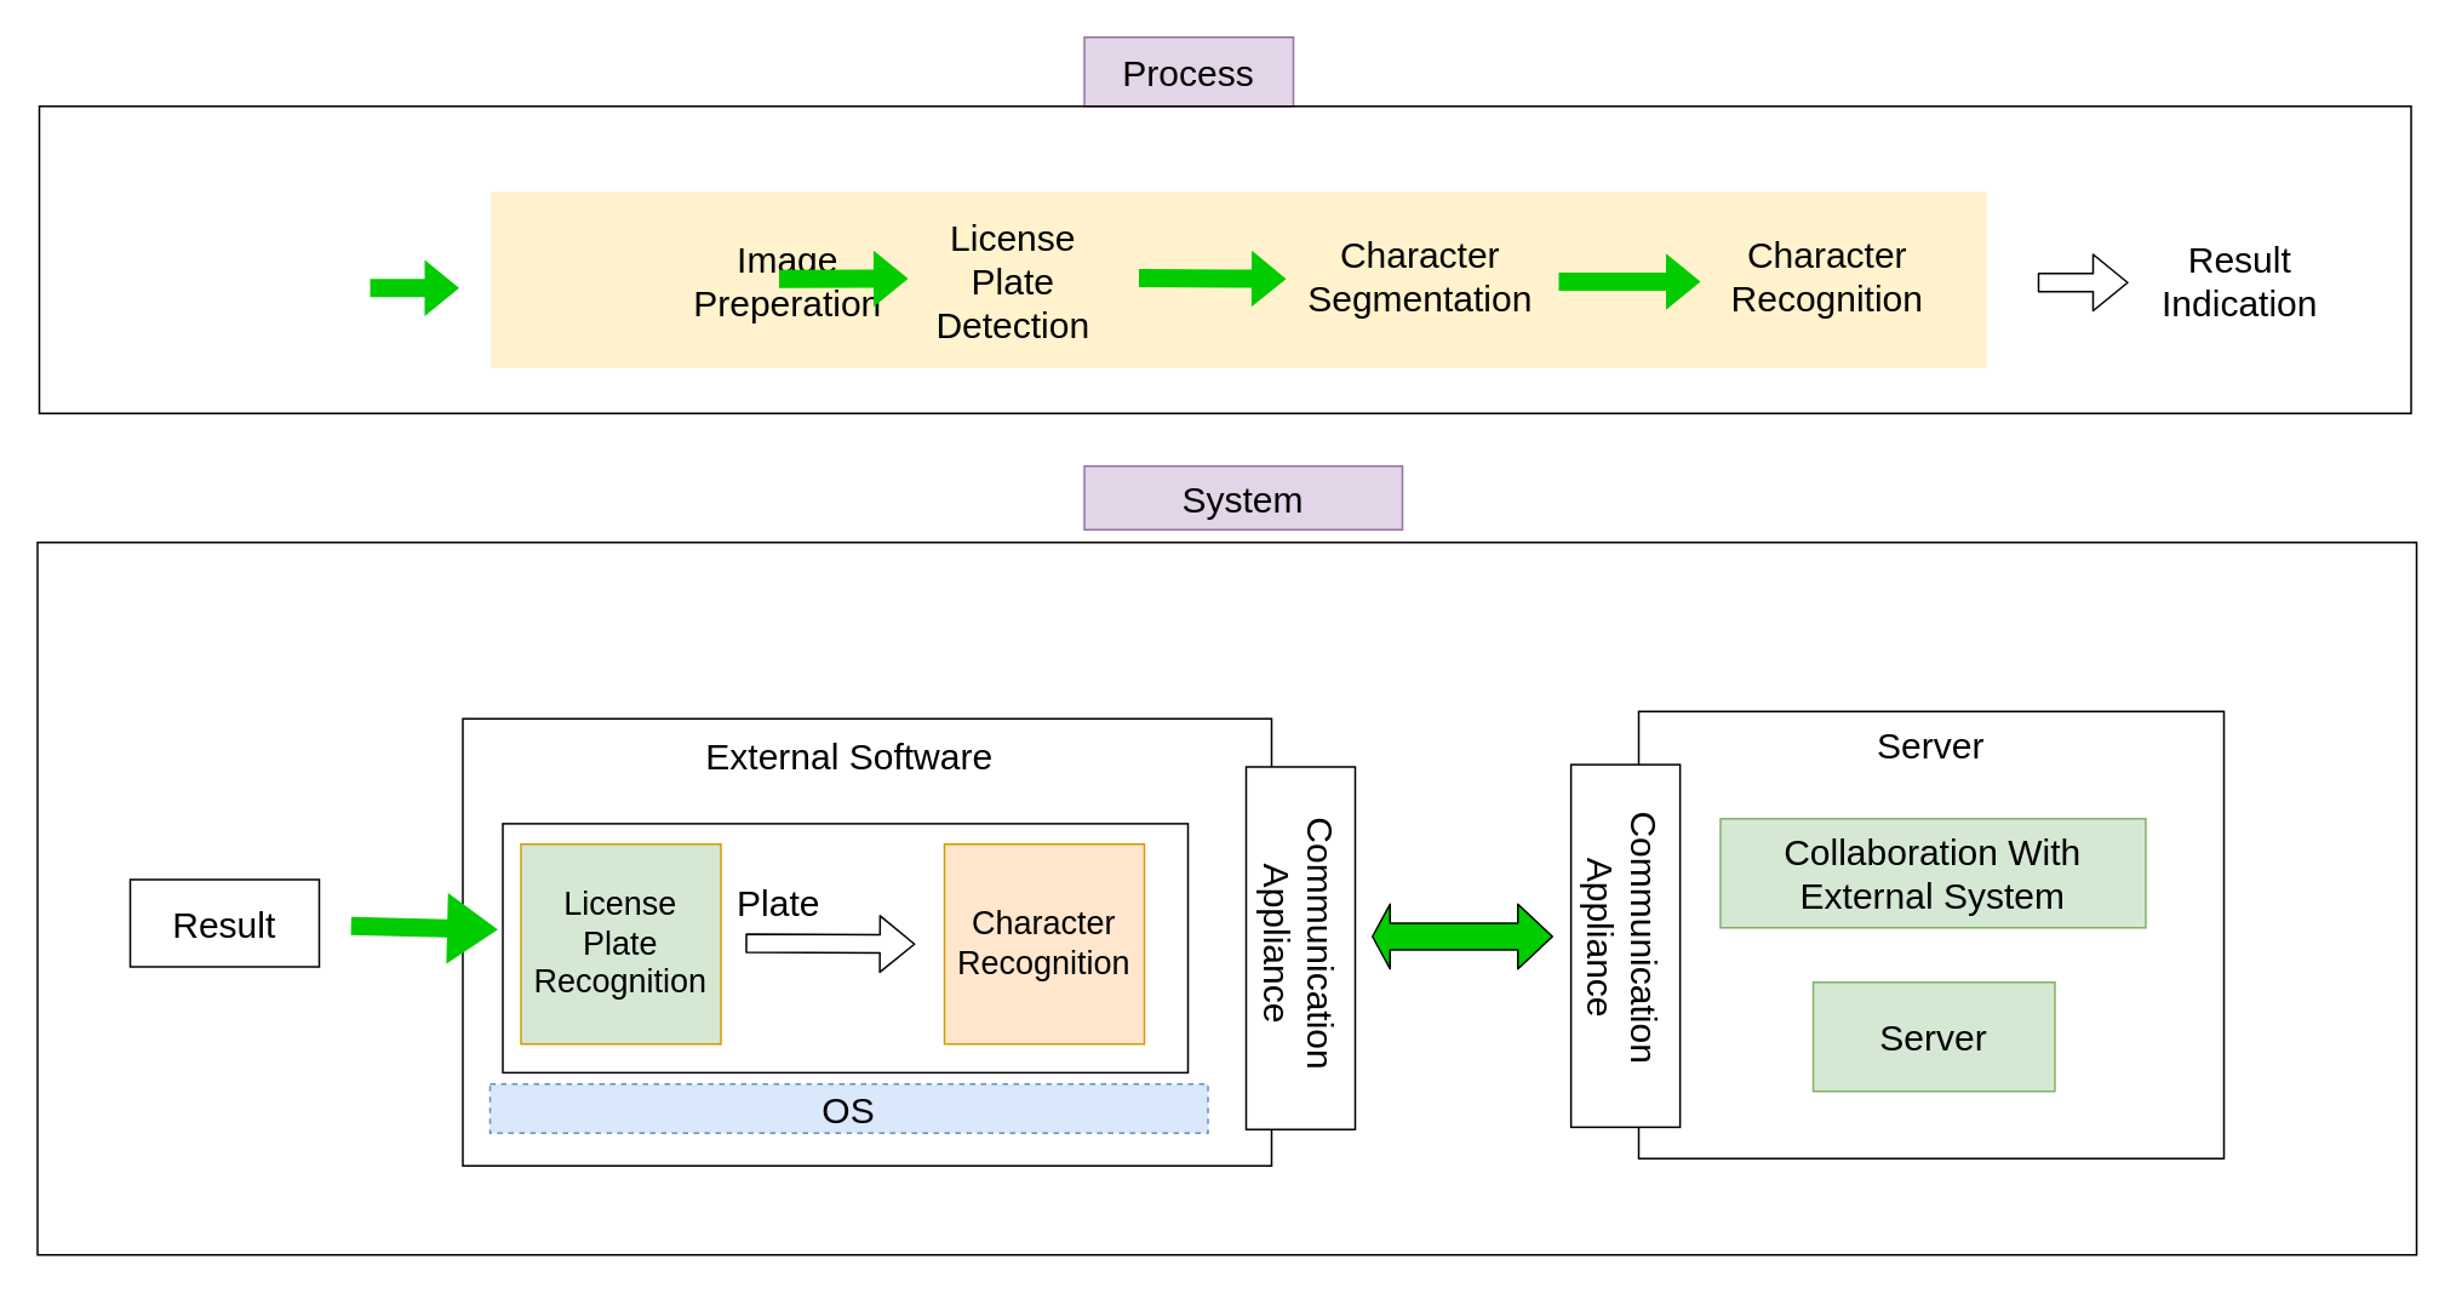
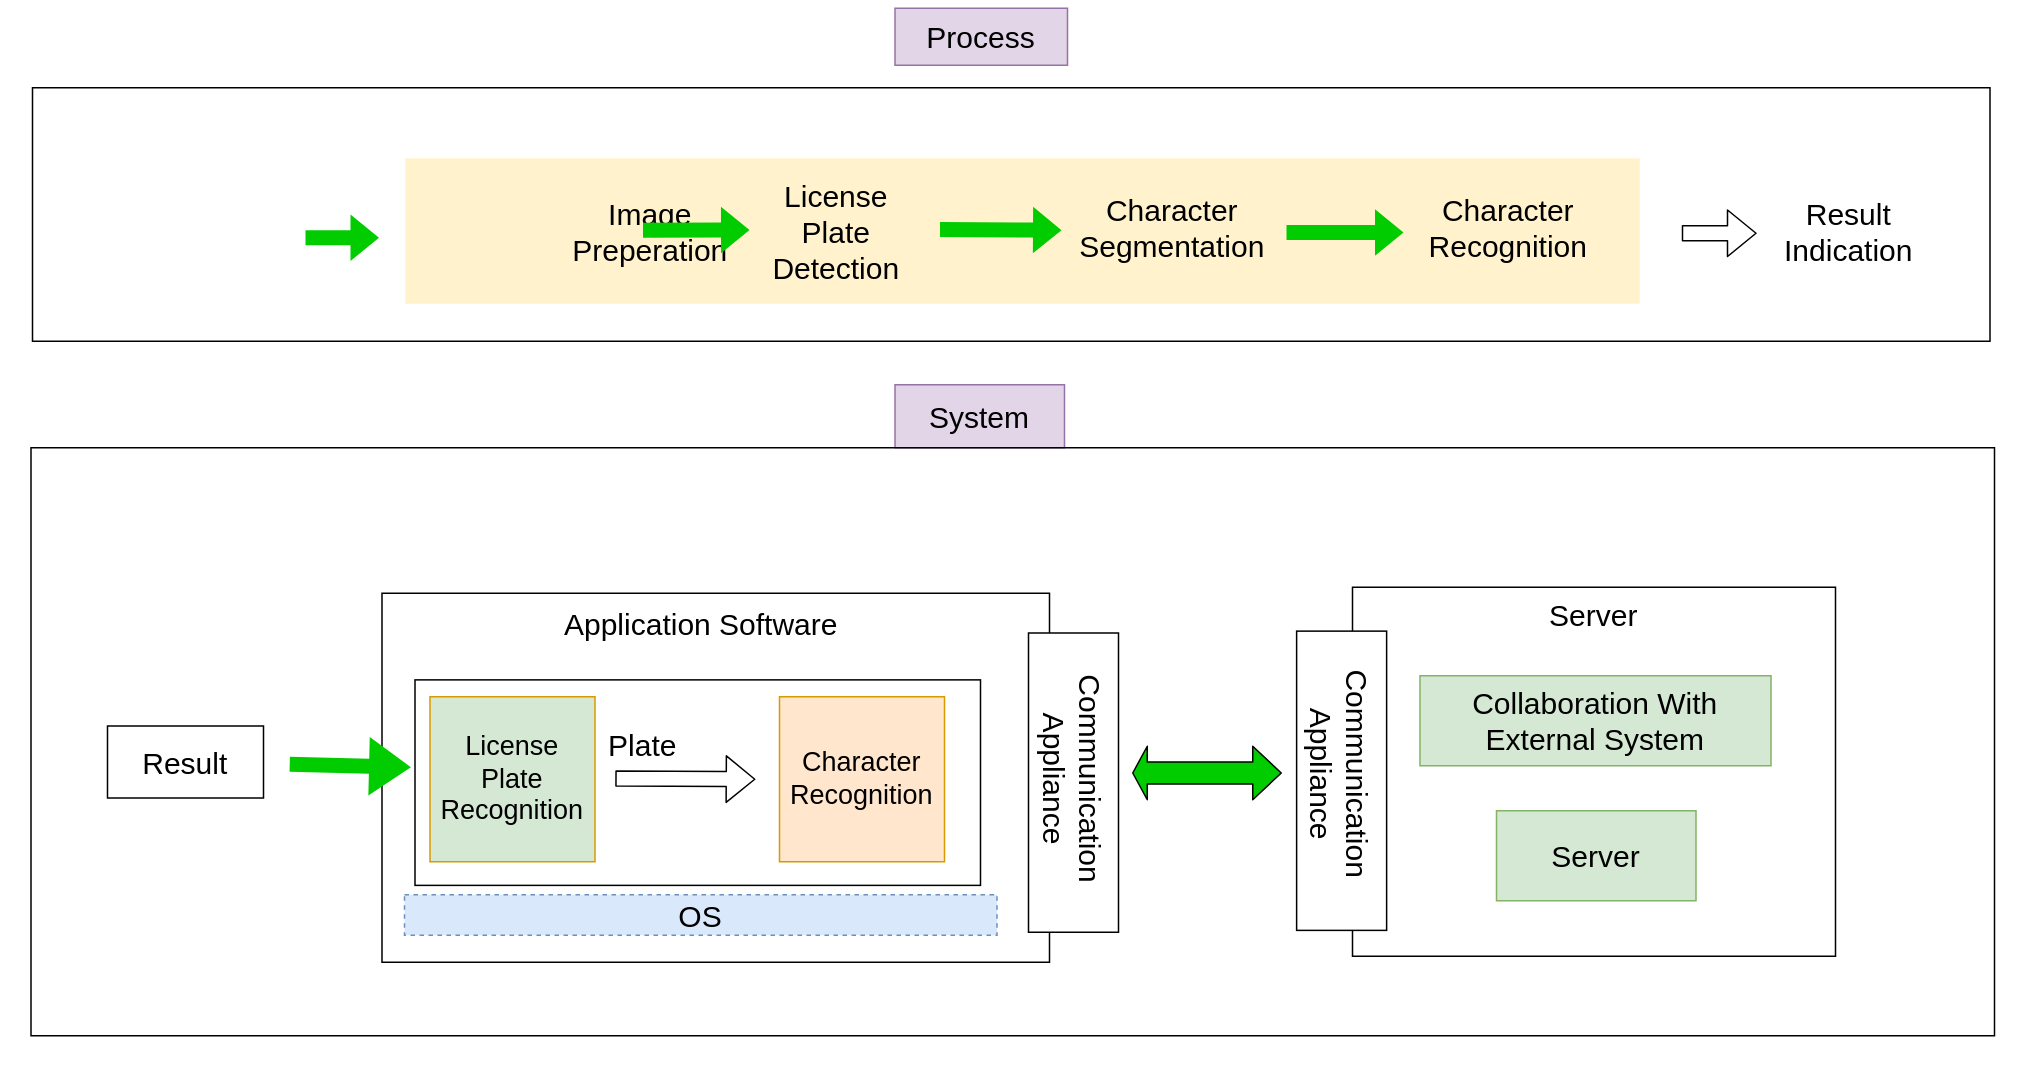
- <mxCell id="2" value="&lt;font style=&quot;font-size: 20px&quot;&gt;Process&lt;/font&gt;" style="text;html=1;align=center;verticalAlign=middle;whiteSpace=wrap;fontSize=20;fillColor=#e1d5e7;strokeColor=#9673a6;" parent="1" vertex="1"><mxGeometry x="596" y="20" width="115" height="38" as="geometry" /></mxCell>
+ <mxCell id="2" value="&lt;font style=&quot;font-size: 20px&quot;&gt;Process&lt;/font&gt;" style="text;html=1;align=center;verticalAlign=middle;whiteSpace=wrap;fontSize=20;fillColor=#e1d5e7;strokeColor=#9673a6;" parent="1" vertex="1"><mxGeometry x="596" y="5" width="115" height="38" as="geometry" /></mxCell>
- <mxCell id="4" value="&lt;font style=&quot;font-size: 20px&quot;&gt;System&lt;/font&gt;" style="text;html=1;align=center;verticalAlign=middle;whiteSpace=wrap;fontSize=20;fillColor=#e1d5e7;strokeColor=#9673a6;" parent="1" vertex="1"><mxGeometry x="596" y="256" width="175" height="35" as="geometry" /></mxCell>
+ <mxCell id="4" value="&lt;font style=&quot;font-size: 20px&quot;&gt;System&lt;/font&gt;" style="text;html=1;align=center;verticalAlign=middle;whiteSpace=wrap;fontSize=20;fillColor=#e1d5e7;strokeColor=#9673a6;" parent="1" vertex="1"><mxGeometry x="596" y="256" width="113" height="42" as="geometry" /></mxCell>
- <mxCell id="7" value="&lt;font style=&quot;font-size: 20px&quot;&gt;External Software&lt;/font&gt;" style="text;html=1;align=center;verticalAlign=middle;whiteSpace=wrap;" parent="1" vertex="1"><mxGeometry x="366" y="405" width="202" height="20" as="geometry" /></mxCell>
+ <mxCell id="7" value="&lt;font style=&quot;font-size: 20px&quot;&gt;Application Software&lt;/font&gt;" style="text;html=1;align=center;verticalAlign=middle;whiteSpace=wrap;" parent="1" vertex="1"><mxGeometry x="366" y="405" width="202" height="20" as="geometry" /></mxCell>
